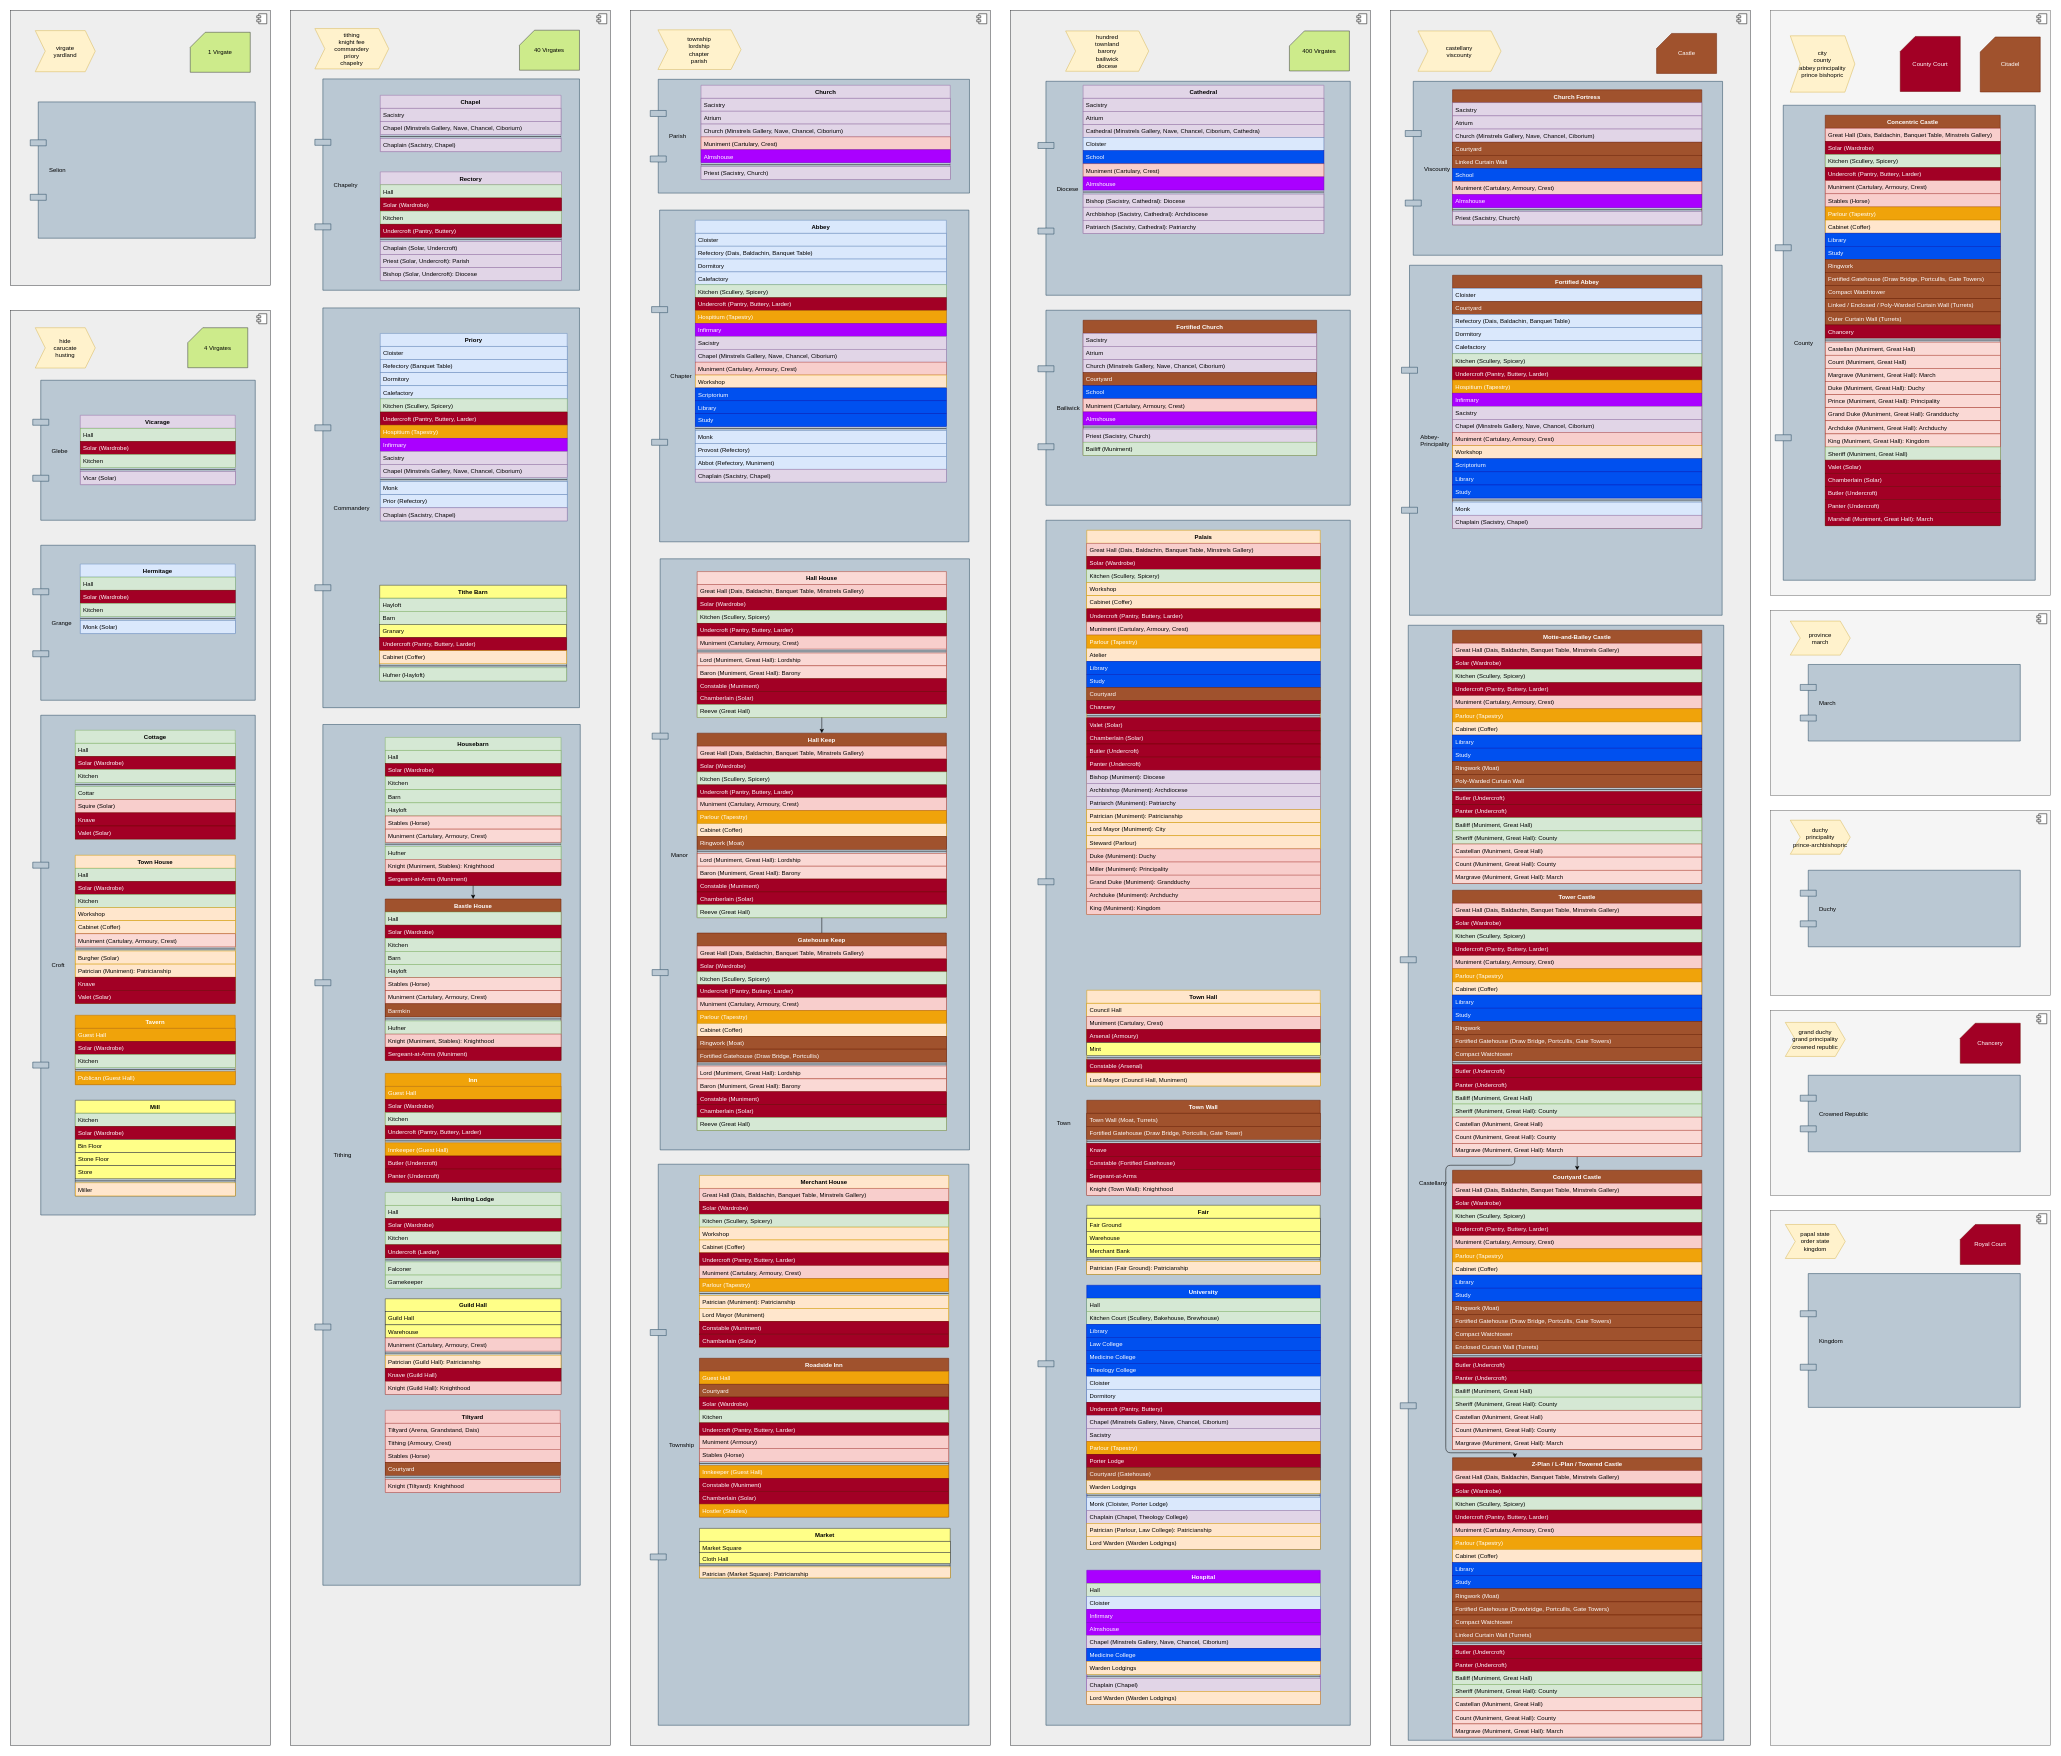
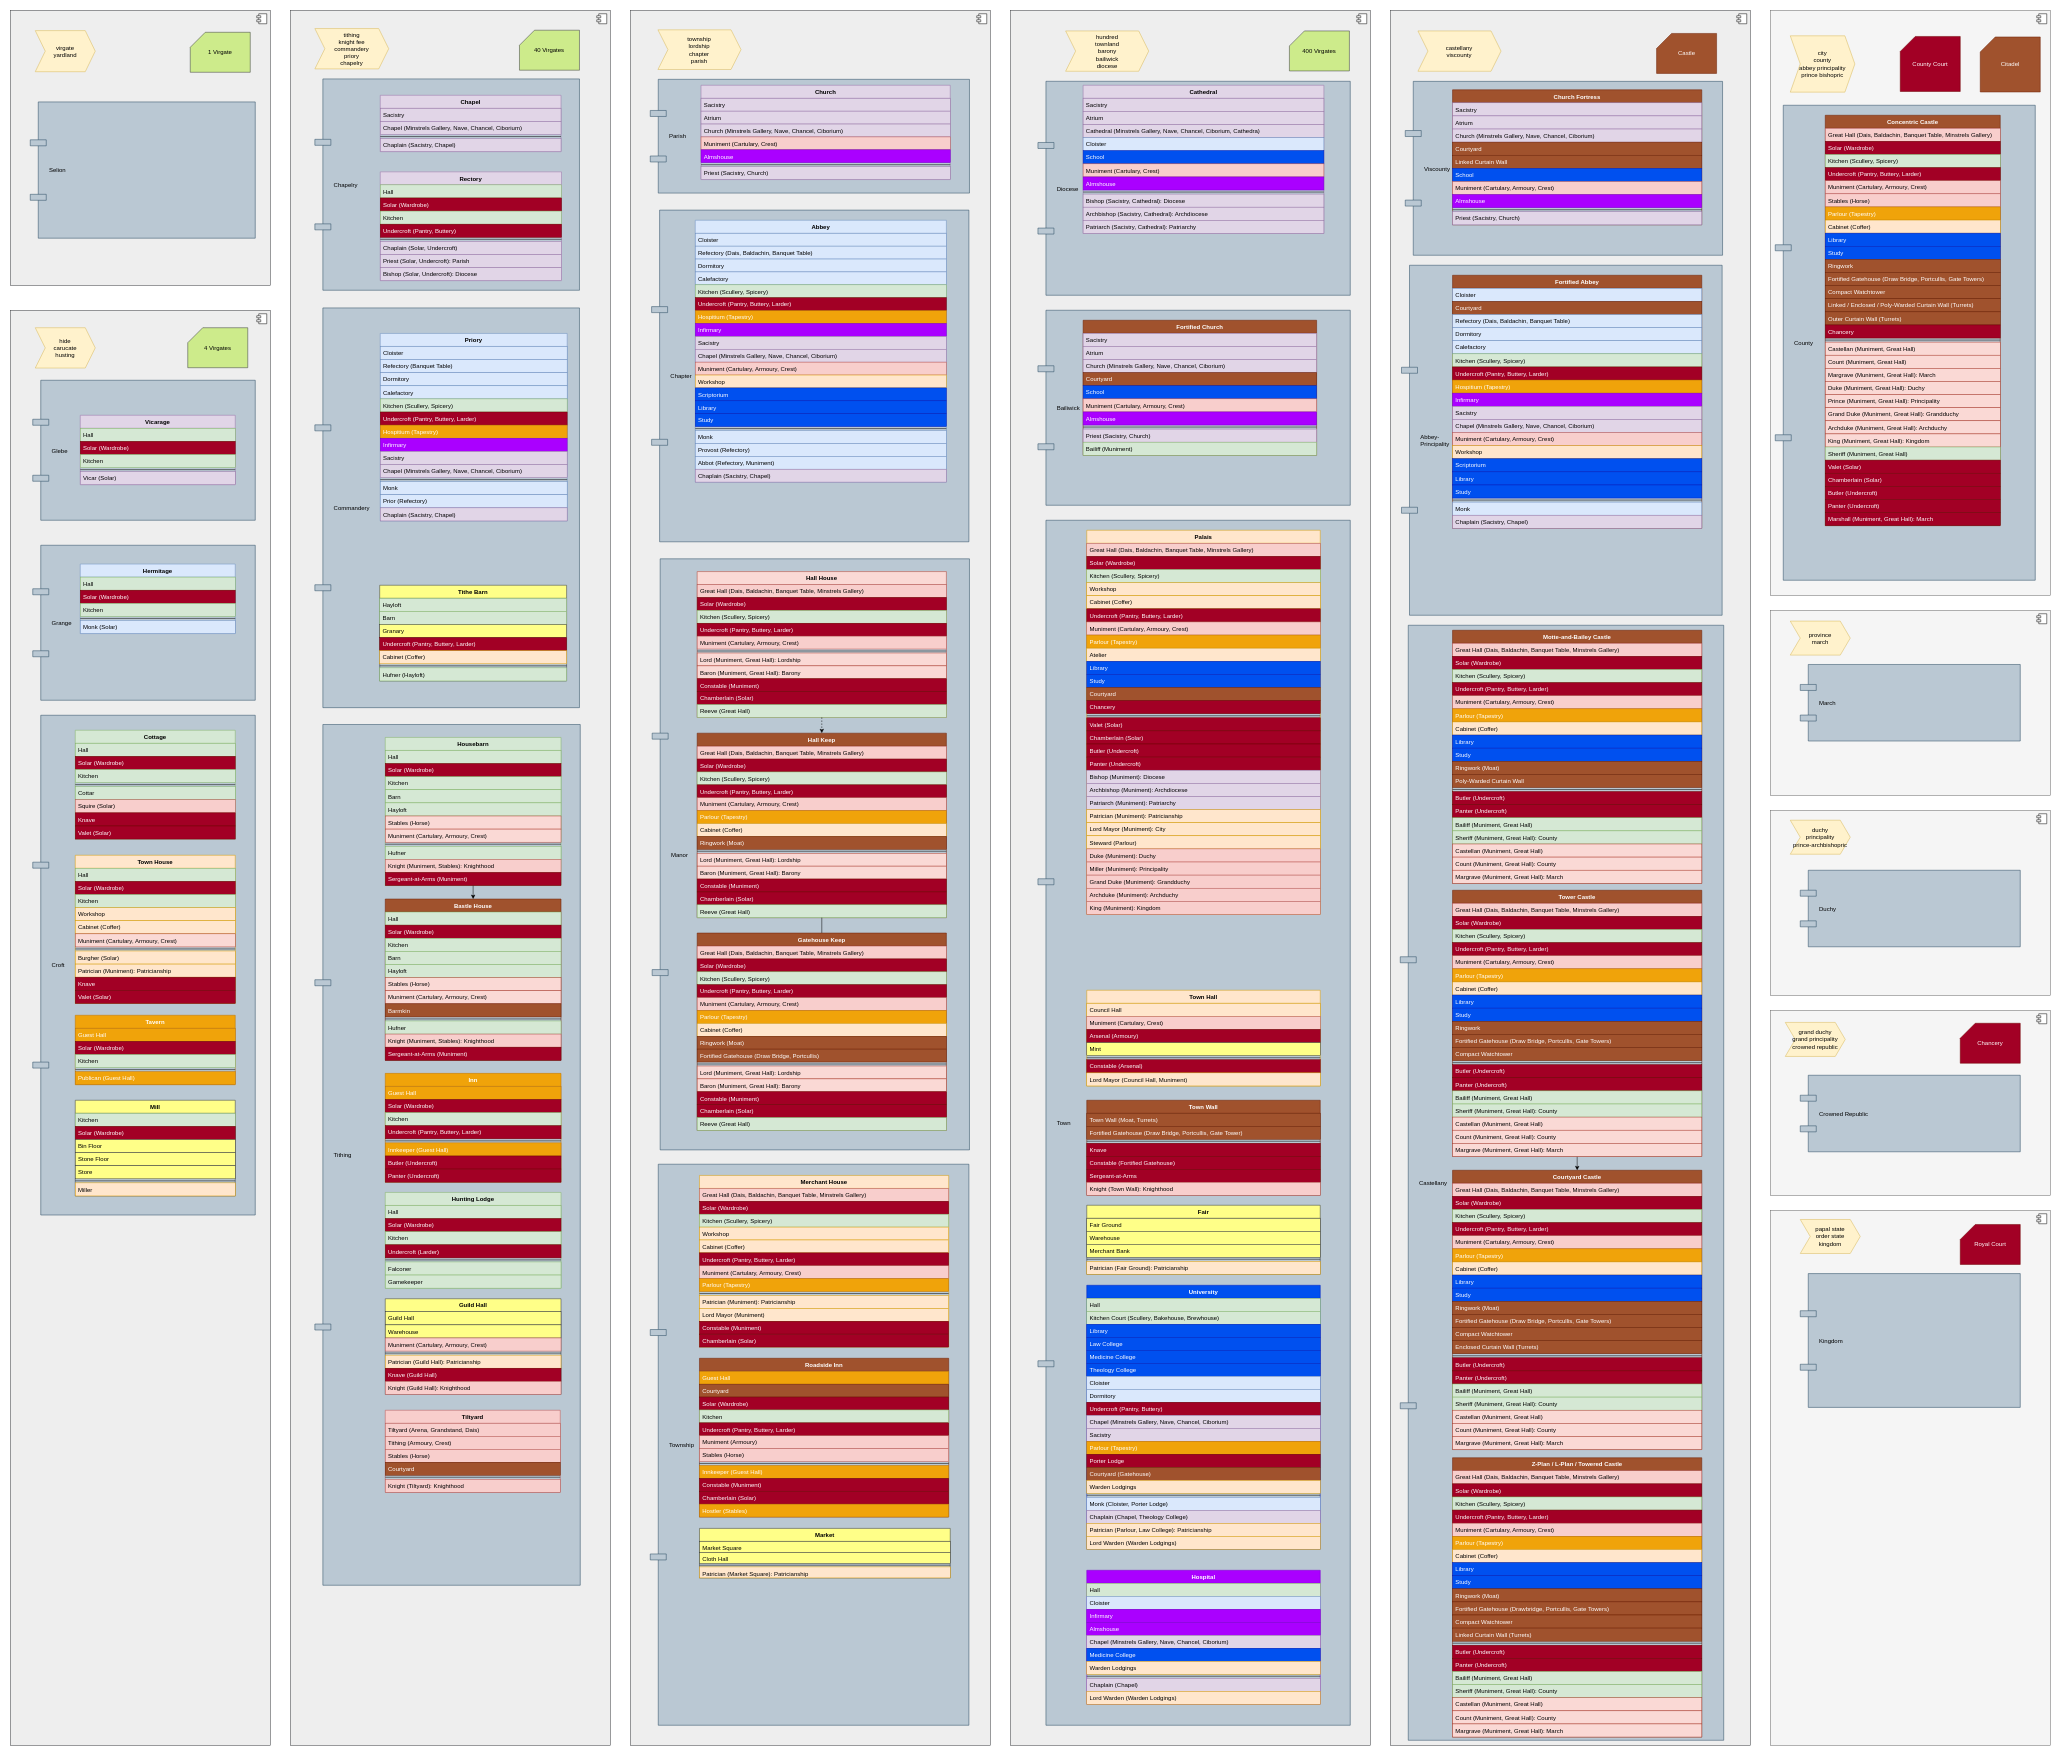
- <mxCell id="206" value="" style="endArrow=classic;html=1;entryX=0.5;entryY=0;entryDx=0;entryDy=0;exitX=0.5;exitY=1;exitDx=0;exitDy=0;" parent="158" source="194" target="207" edge="1"><mxGeometry width="50" height="50" relative="1" as="geometry"><mxPoint x="-3503.077" y="2943.85" as="sourcePoint" /><mxPoint x="-3433.846" y="2894.278" as="targetPoint" /></mxGeometry></mxCell>
+ <mxCell id="206" value="" style="endArrow=classic;html=1;entryX=0.5;entryY=0;entryDx=0;entryDy=0;exitX=0.5;exitY=1;exitDx=0;exitDy=0;dashed=1;" parent="158" source="194" target="207" edge="1"><mxGeometry width="50" height="50" relative="1" as="geometry"><mxPoint x="-3503.077" y="2943.85" as="sourcePoint" /><mxPoint x="-3433.846" y="2894.278" as="targetPoint" /></mxGeometry></mxCell>
- <mxCell id="568" value="&lt;div&gt;papal state&lt;/div&gt;&lt;div&gt;order state&lt;/div&gt;&lt;div&gt;kingdom&lt;br&gt;&lt;/div&gt;" style="shape=step;perimeter=stepPerimeter;whiteSpace=wrap;html=1;fixedSize=1;fillColor=#fff2cc;strokeColor=#d6b656;" parent="566" vertex="1"><mxGeometry x="30" y="28.451" width="120" height="68.039" as="geometry" /></mxCell>
+ <mxCell id="568" value="&lt;div&gt;papal state&lt;/div&gt;&lt;div&gt;order state&lt;/div&gt;&lt;div&gt;kingdom&lt;br&gt;&lt;/div&gt;" style="shape=step;perimeter=stepPerimeter;whiteSpace=wrap;html=1;fixedSize=1;fillColor=#fff2cc;strokeColor=#d6b656;" parent="566" vertex="1"><mxGeometry x="60" y="18.451" width="120" height="68.039" as="geometry" /></mxCell>
- <mxCell id="434" value="" style="endArrow=classic;html=1;entryX=0.25;entryY=0;entryDx=0;entryDy=0;exitX=0.25;exitY=1;exitDx=0;exitDy=0;" parent="385" source="489" target="391" edge="1"><mxGeometry width="50" height="50" relative="1" as="geometry"><mxPoint x="-1543.846" y="2583.334" as="sourcePoint" /><mxPoint x="-1474.615" y="2532.898" as="targetPoint" /><Array as="points"><mxPoint x="249" y="2310.0" /><mxPoint x="111" y="2310.0" /><mxPoint x="111" y="2885.057" /><mxPoint x="249" y="2885.057" /></Array></mxGeometry></mxCell>
